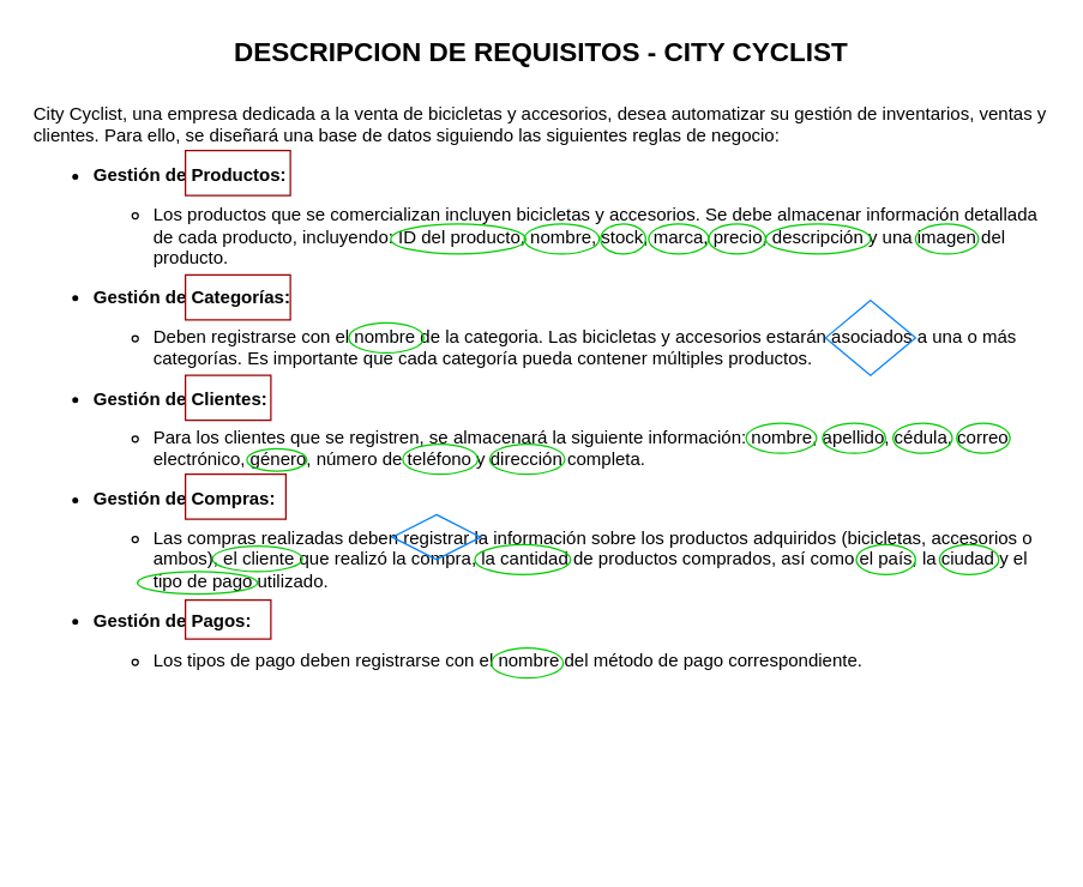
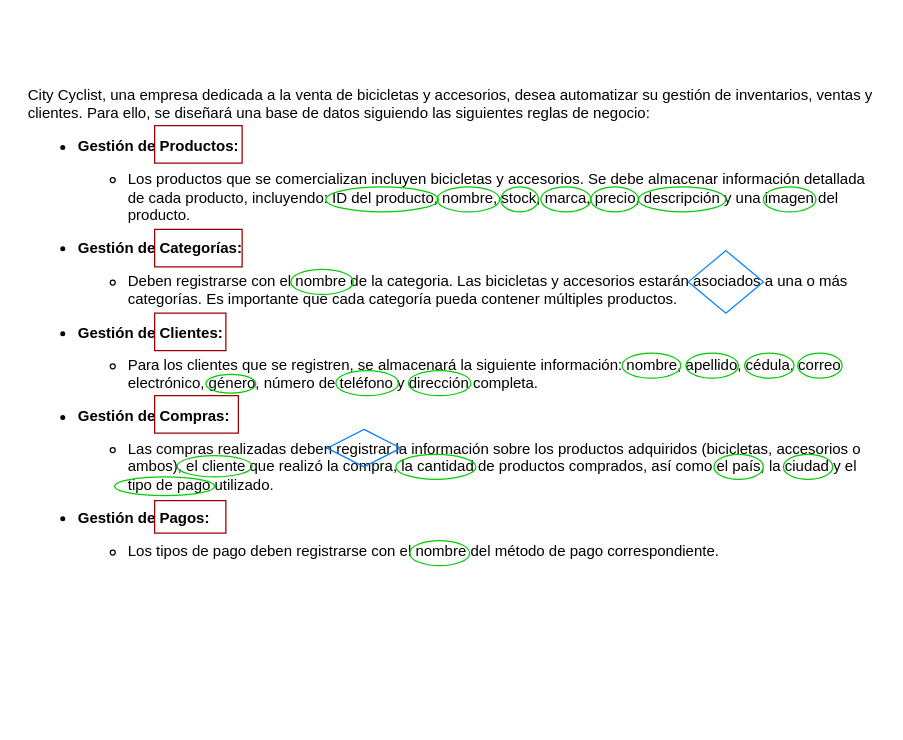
- <mxCell id="4" value="&lt;b&gt;&lt;font style=&quot;font-size: 18px;&quot;&gt; DESCRIPCION DE REQUISITOS - CITY CYCLIST&lt;/font&gt;&lt;/b&gt;" style="text;html=1;align=center;verticalAlign=middle;whiteSpace=wrap;rounded=0;" parent="2" vertex="1"><mxGeometry x="109.5" width="461" height="30" as="geometry" /></mxCell>
